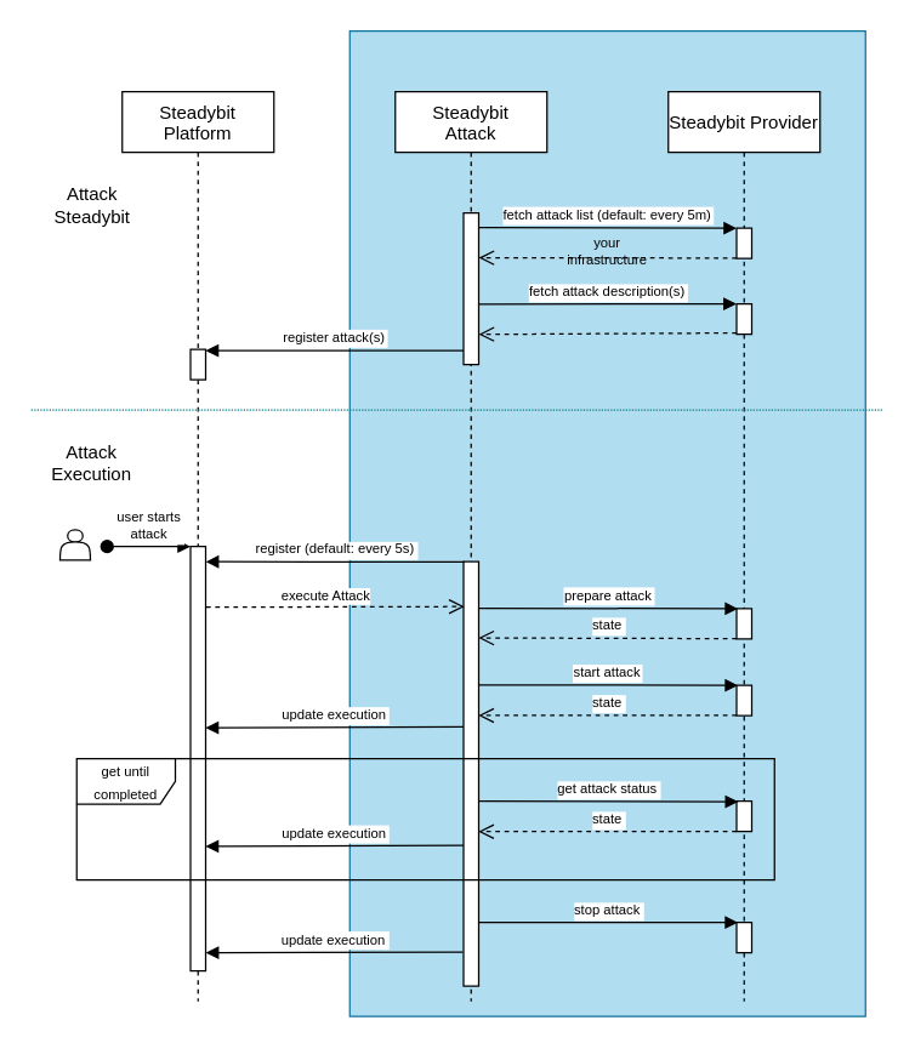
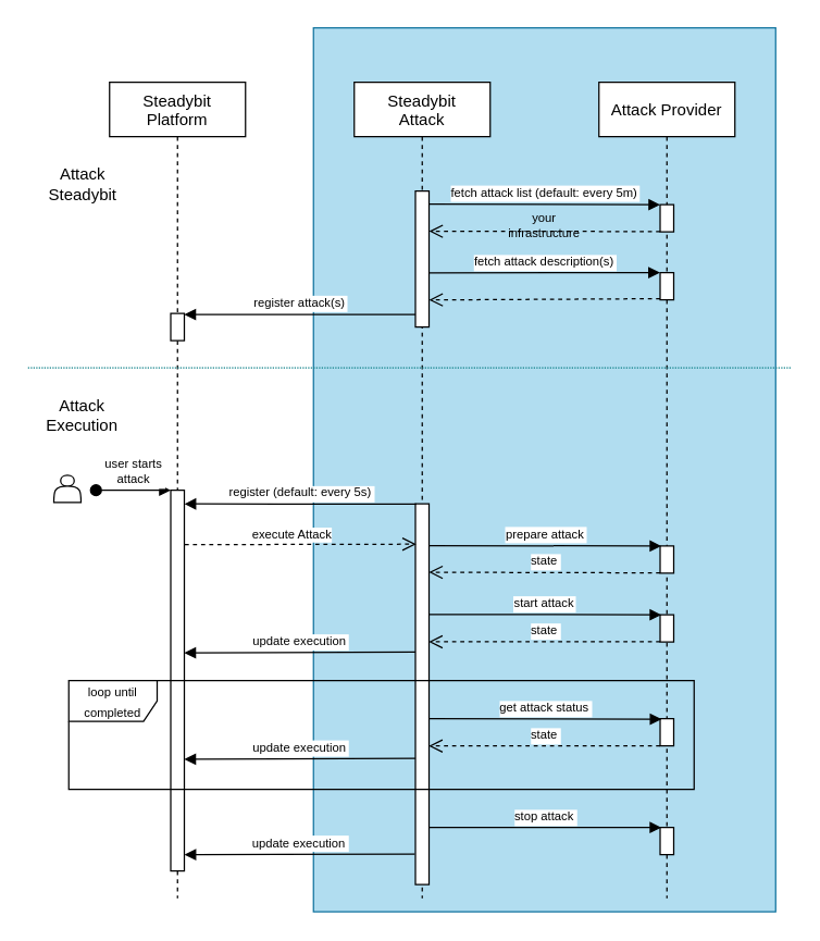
- <mxCell id="11" value="Steadybit Provider" style="shape=umlLifeline;perimeter=lifelinePerimeter;container=1;collapsible=0;recursiveResize=0;rounded=0;shadow=0;strokeWidth=1;" parent="1" vertex="1"><mxGeometry x="440" y="60" width="100" height="600" as="geometry" /></mxCell>
+ <mxCell id="11" value="Attack Provider" style="shape=umlLifeline;perimeter=lifelinePerimeter;container=1;collapsible=0;recursiveResize=0;rounded=0;shadow=0;strokeWidth=1;" parent="1" vertex="1"><mxGeometry x="440" y="60" width="100" height="600" as="geometry" /></mxCell>
- <mxCell id="36" value="&lt;font style=&quot;font-size: 9px;&quot;&gt;get until completed&lt;/font&gt;" style="shape=umlFrame;whiteSpace=wrap;html=1;width=65;height=30;" vertex="1" parent="1"><mxGeometry x="50" y="500" width="460" height="80" as="geometry" /></mxCell>
+ <mxCell id="36" value="&lt;font style=&quot;font-size: 9px;&quot;&gt;loop until completed&lt;/font&gt;" style="shape=umlFrame;whiteSpace=wrap;html=1;width=65;height=30;" vertex="1" parent="1"><mxGeometry x="50" y="500" width="460" height="80" as="geometry" /></mxCell>
